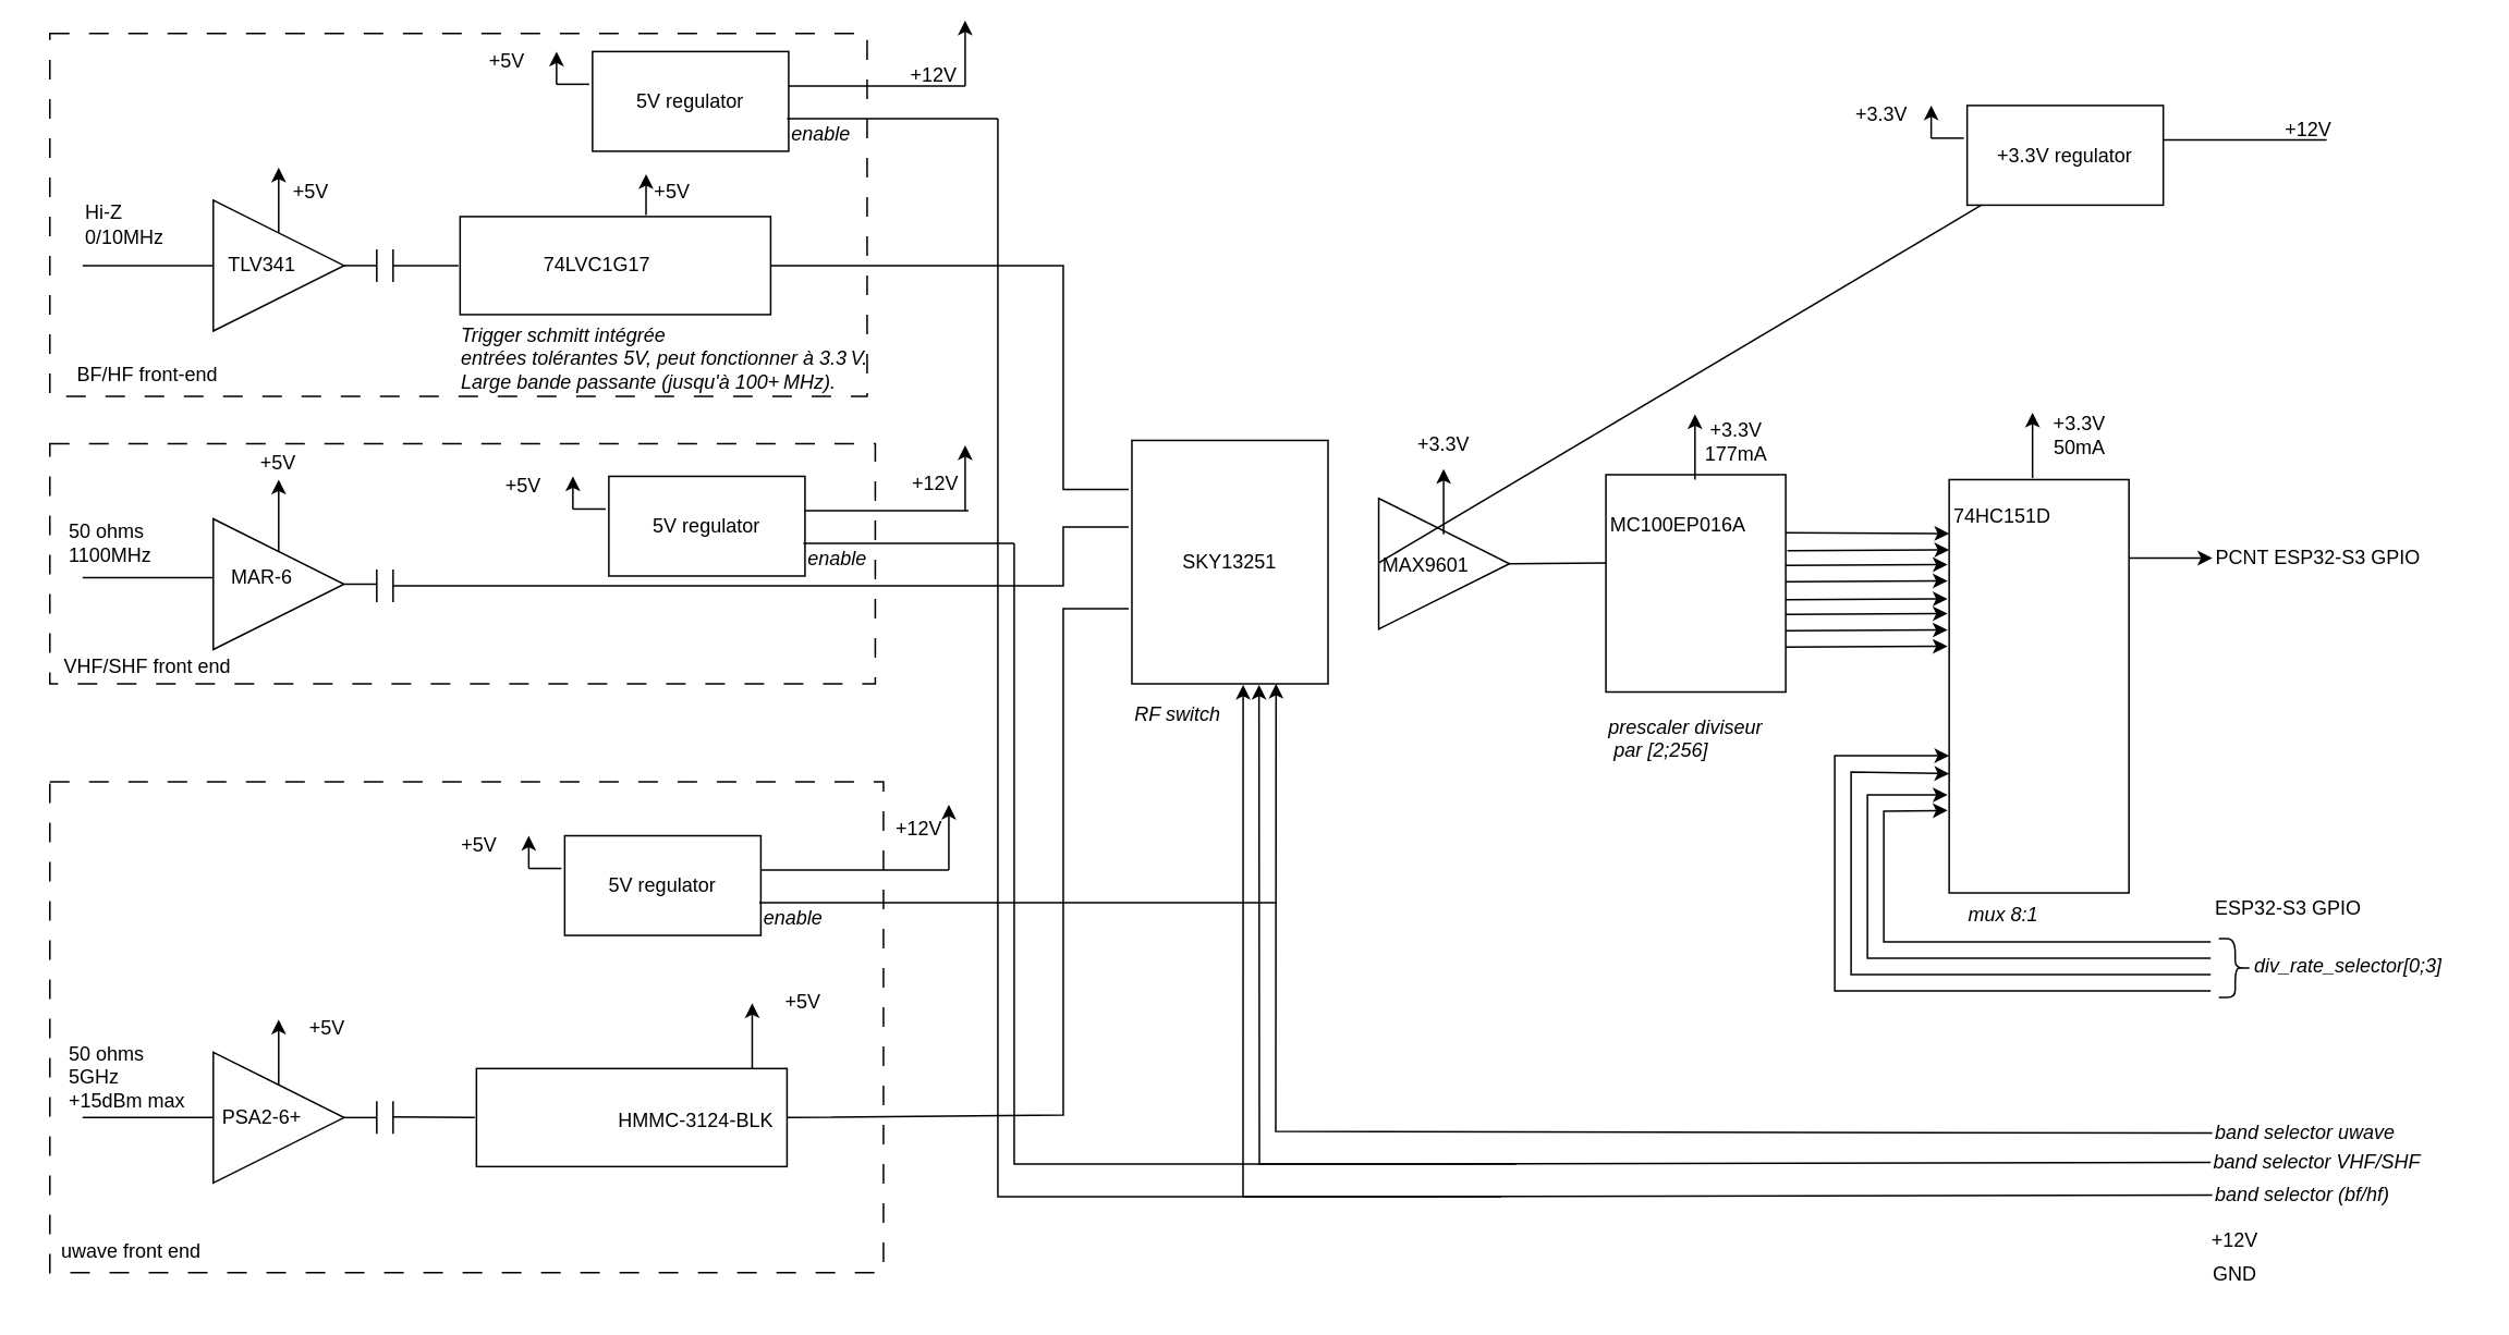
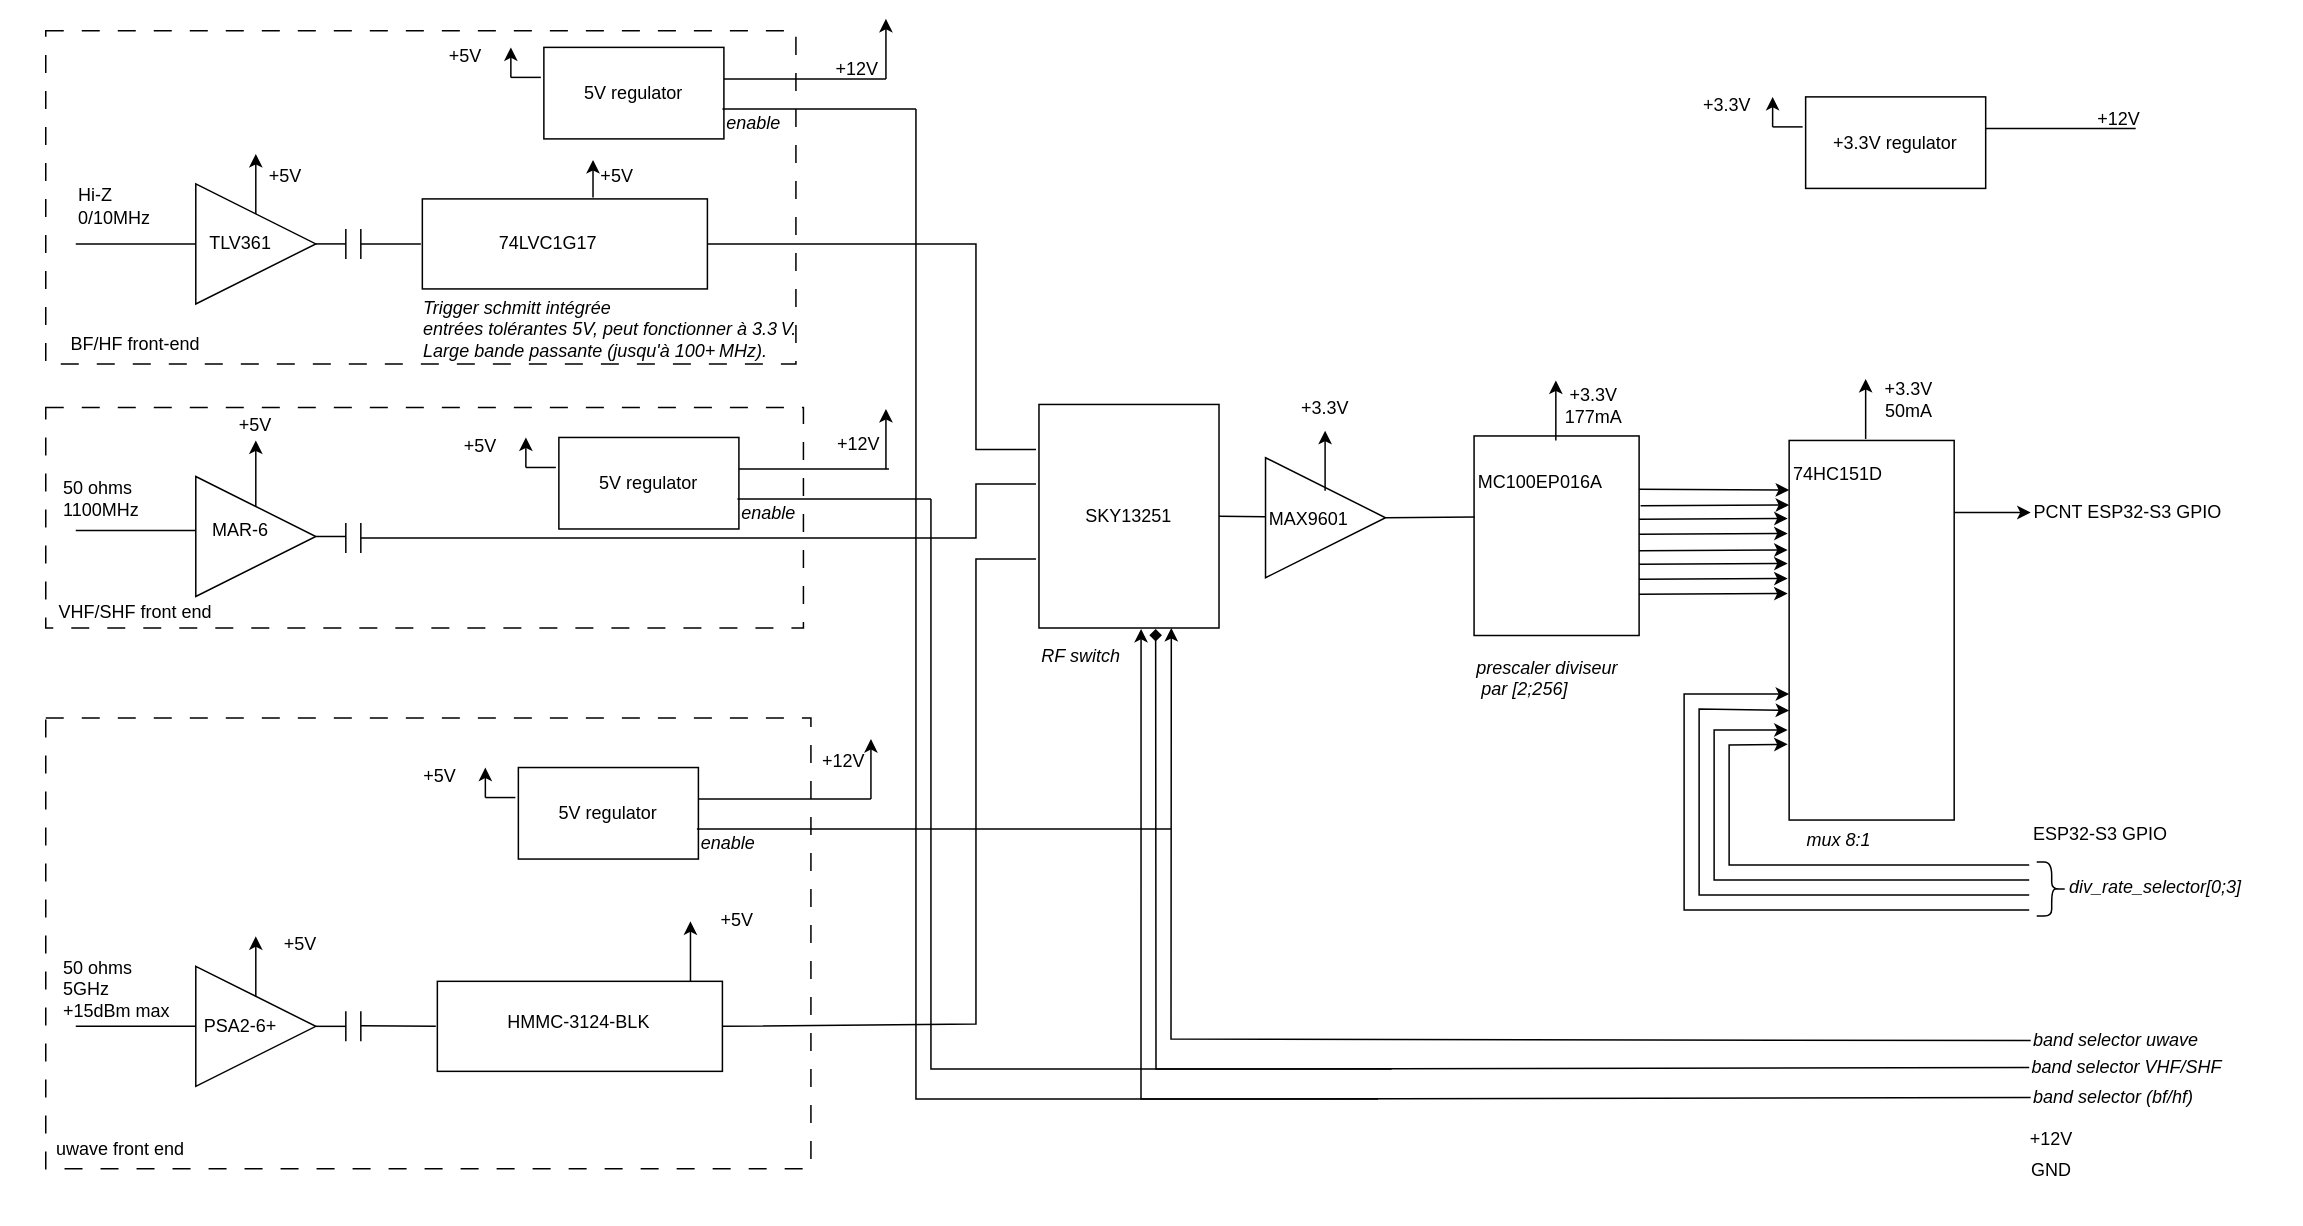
- <mxCell id="6" value="TLV341" style="text;html=1;align=center;verticalAlign=middle;whiteSpace=wrap;rounded=0;" parent="1" vertex="1"><mxGeometry x="130" y="147" width="60" height="30" as="geometry" /></mxCell>
+ <mxCell id="6" value="TLV361" style="text;html=1;align=center;verticalAlign=middle;whiteSpace=wrap;rounded=0;" parent="1" vertex="1"><mxGeometry x="130" y="147" width="60" height="30" as="geometry" /></mxCell>
- <mxCell id="135" value="" style="endArrow=none;html=1;rounded=0;exitX=0.017;exitY=0.447;exitDx=0;exitDy=0;exitPerimeter=0;" parent="1" source="48" target="90" edge="1"><mxGeometry width="50" height="50" relative="1" as="geometry"><mxPoint x="810" y="552" as="sourcePoint" /><mxPoint x="860" y="502" as="targetPoint" /></mxGeometry></mxCell>
+ <mxCell id="135" value="" style="endArrow=none;html=1;rounded=0;entryX=1;entryY=0.5;entryDx=0;entryDy=0;exitX=0.017;exitY=0.447;exitDx=0;exitDy=0;exitPerimeter=0;" parent="1" source="48" target="45" edge="1"><mxGeometry width="50" height="50" relative="1" as="geometry"><mxPoint x="810" y="552" as="sourcePoint" /><mxPoint x="860" y="502" as="targetPoint" /></mxGeometry></mxCell>
- <mxCell id="87" value="" style="endArrow=classic;html=1;rounded=0;exitX=0;exitY=0.5;exitDx=0;exitDy=0;entryX=0.648;entryY=1.004;entryDx=0;entryDy=0;entryPerimeter=0;" parent="1" source="79" target="45" edge="1"><mxGeometry width="50" height="50" relative="1" as="geometry"><mxPoint x="1193" y="713" as="sourcePoint" /><mxPoint x="1293" y="533" as="targetPoint" /><Array as="points"><mxPoint x="770" y="712" /></Array></mxGeometry></mxCell>
+ <mxCell id="87" value="" style="endArrow=diamond;html=1;rounded=0;exitX=0;exitY=0.5;exitDx=0;exitDy=0;entryX=0.648;entryY=1.004;entryDx=0;entryDy=0;entryPerimeter=0;" parent="1" source="79" target="45" edge="1"><mxGeometry width="50" height="50" relative="1" as="geometry"><mxPoint x="1193" y="713" as="sourcePoint" /><mxPoint x="1293" y="533" as="targetPoint" /><Array as="points"><mxPoint x="770" y="712" /></Array></mxGeometry></mxCell>
- <mxCell id="42" value="HMMC-3124-BLK" style="text;html=1;align=center;verticalAlign=middle;whiteSpace=wrap;rounded=0;" parent="1" vertex="1"><mxGeometry x="373.38" y="671" width="105.24" height="30" as="geometry" /></mxCell>
+ <mxCell id="42" value="HMMC-3124-BLK" style="text;html=1;align=center;verticalAlign=middle;whiteSpace=wrap;rounded=0;" parent="1" vertex="1"><mxGeometry x="333.38" y="666" width="105.24" height="30" as="geometry" /></mxCell>
